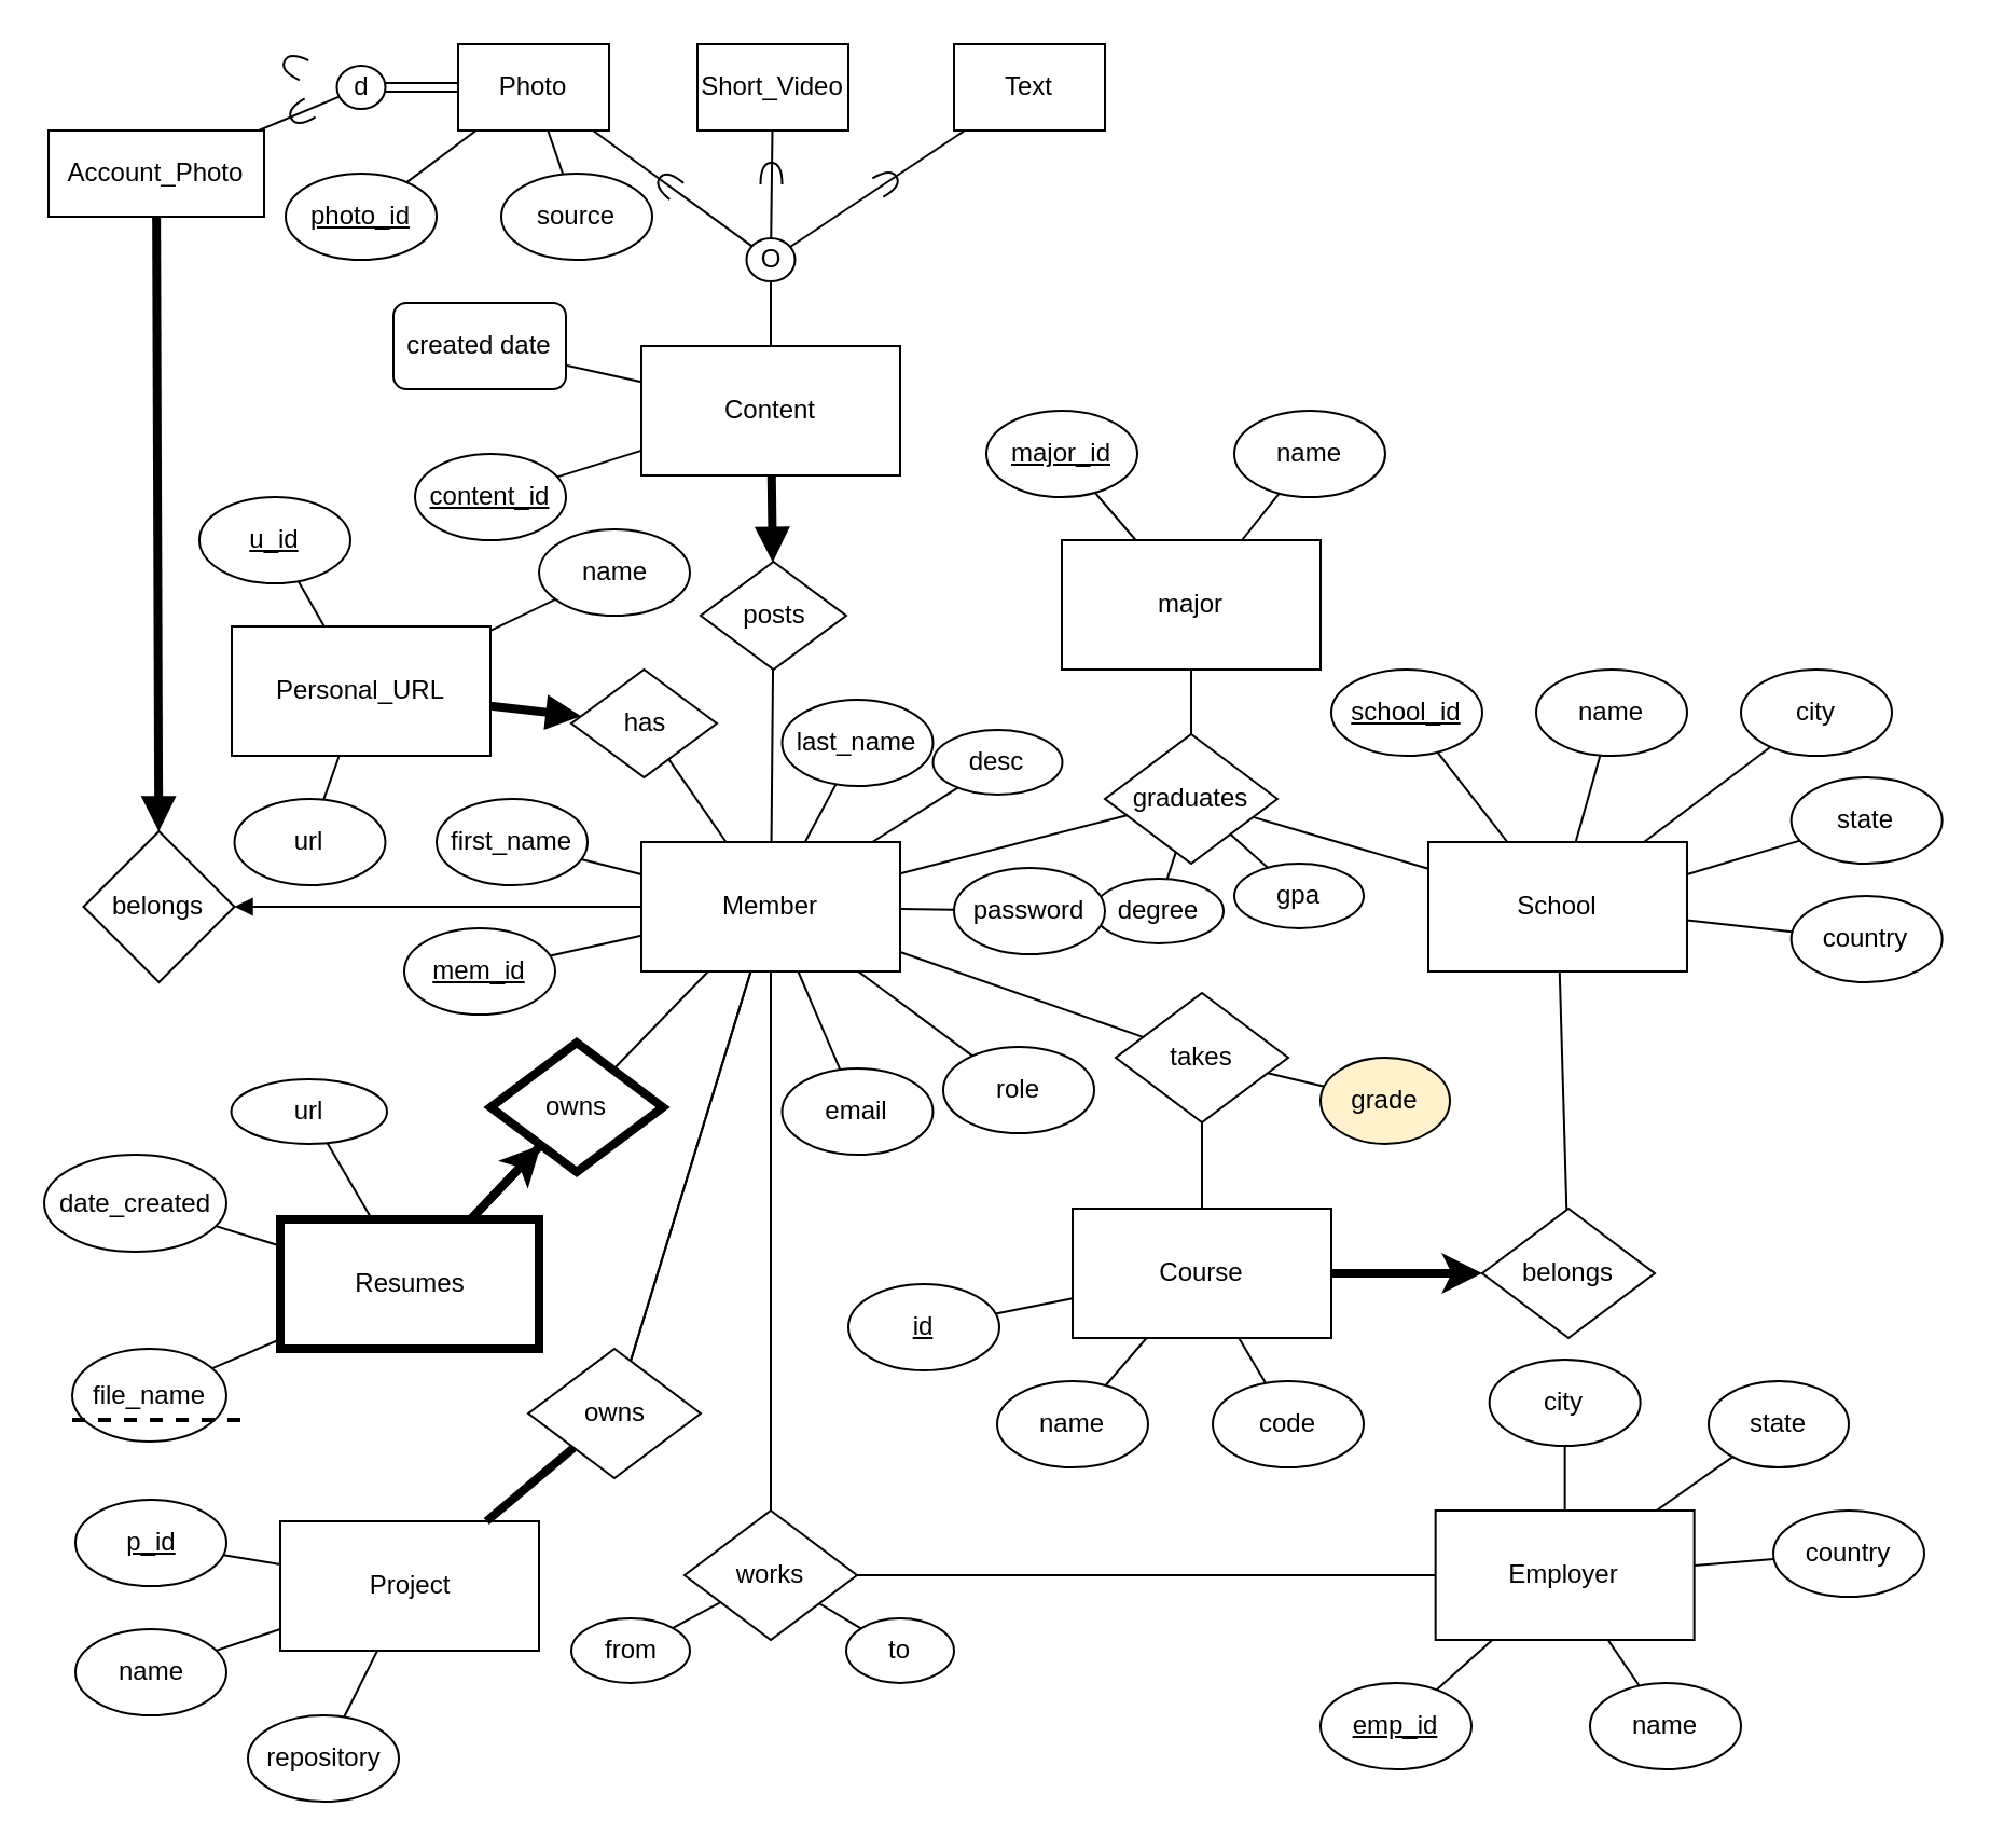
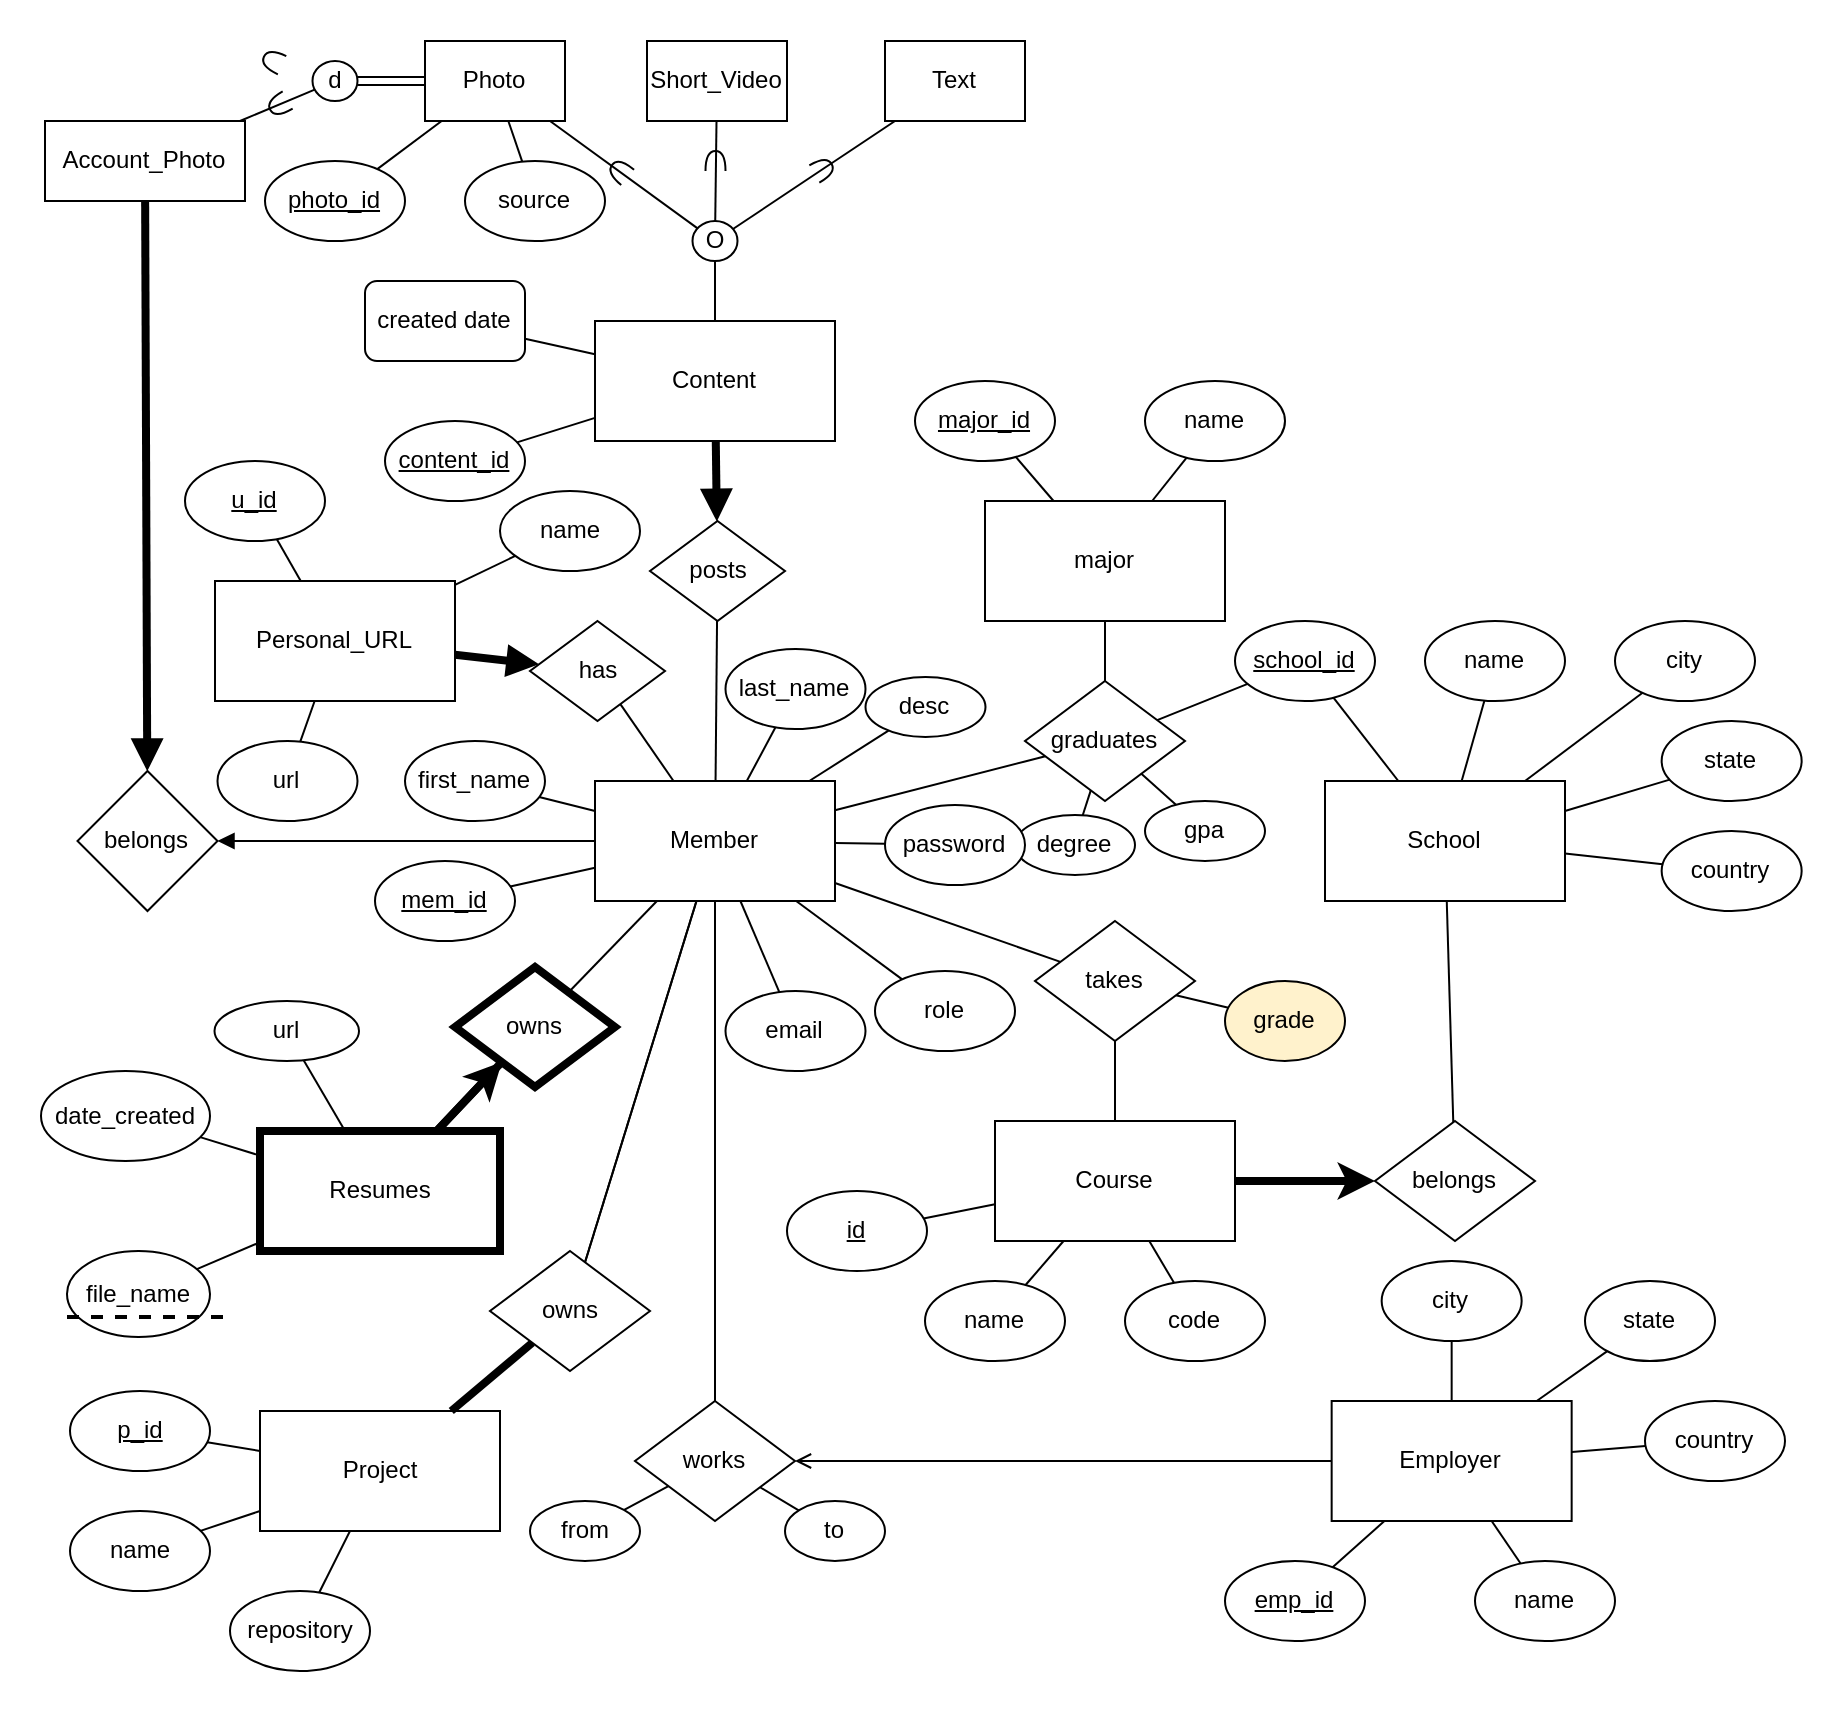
- <mxCell id="38" style="edgeStyle=none;html=1;endArrow=none;endFill=0;" parent="1" source="39" target="20" edge="1"><mxGeometry relative="1" as="geometry" /></mxCell>
+ <mxCell id="38" style="edgeStyle=none;html=1;endArrow=none;endFill=0;" parent="1" source="39" target="21" edge="1"><mxGeometry relative="1" as="geometry" /></mxCell>
- <mxCell id="67" style="edgeStyle=none;html=1;startArrow=none;startFill=0;endArrow=none;endFill=0;" parent="1" source="68" target="76" edge="1"><mxGeometry relative="1" as="geometry" /></mxCell>
+ <mxCell id="67" style="edgeStyle=none;html=1;startArrow=none;startFill=0;endArrow=open;endFill=0;" parent="1" source="68" target="76" edge="1"><mxGeometry relative="1" as="geometry" /></mxCell>
